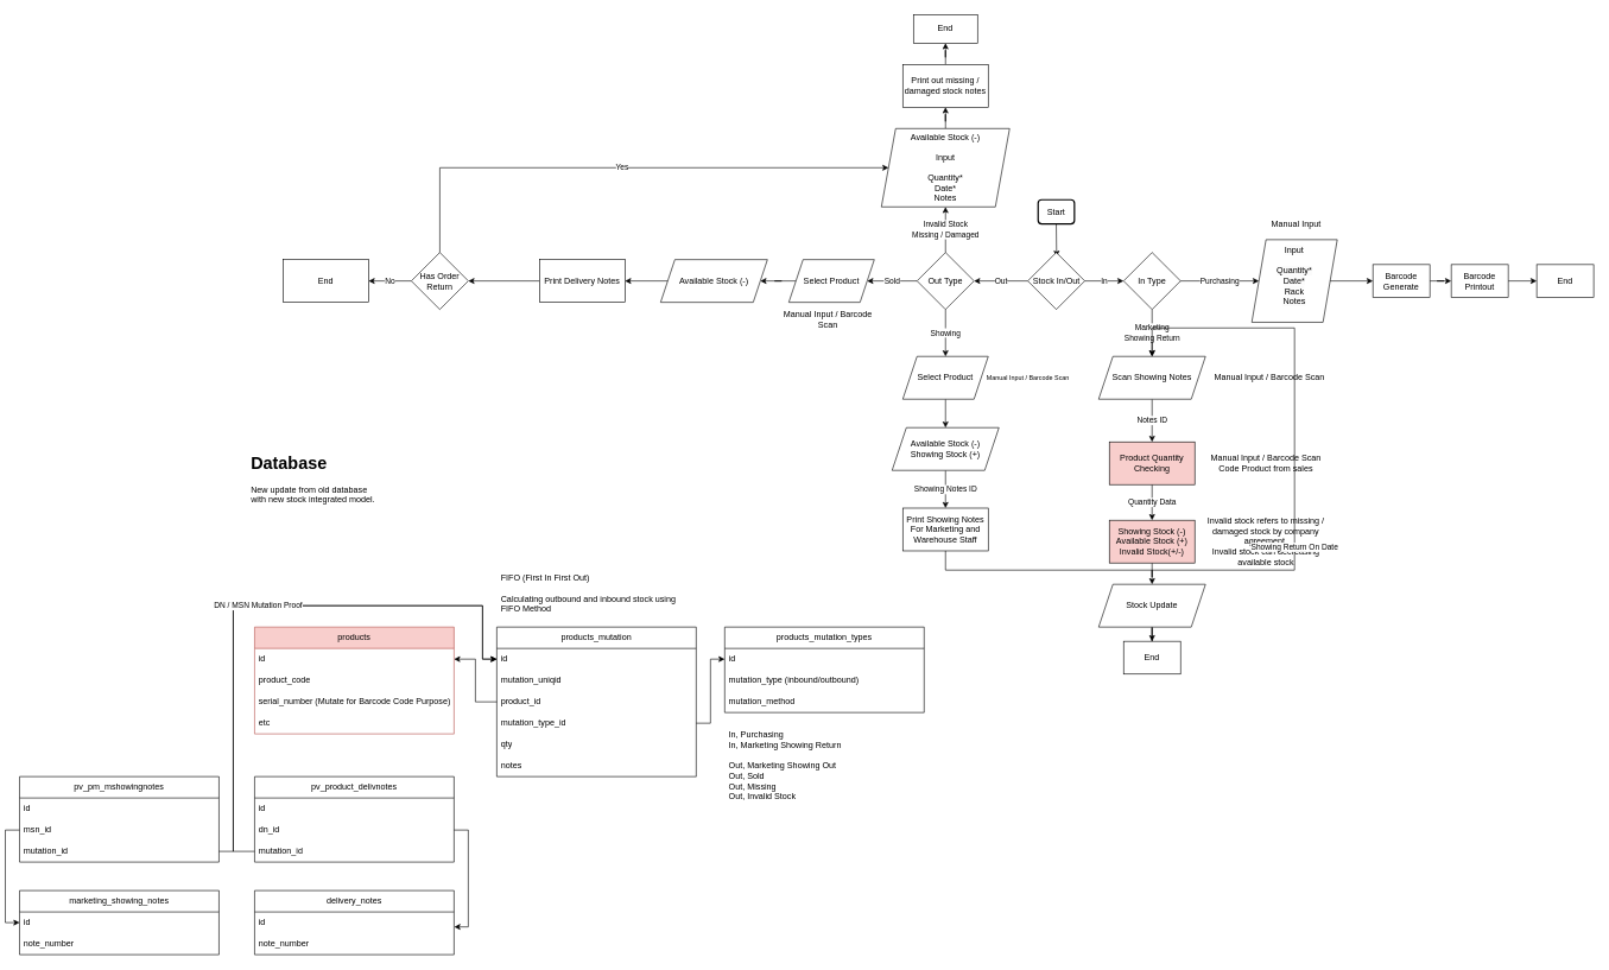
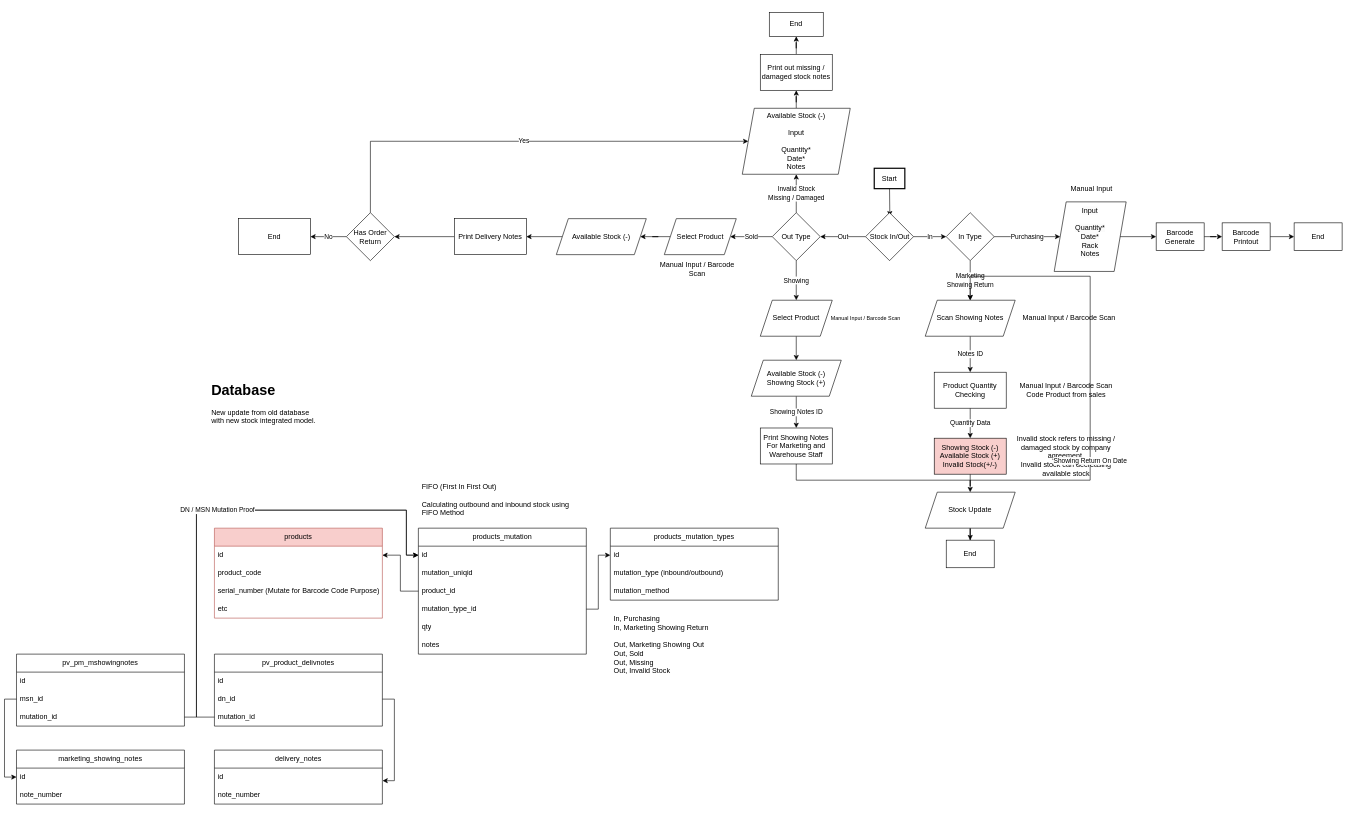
- <mxCell id="2" value="Start" style="whiteSpace=wrap;strokeWidth=2;rounded=1;" parent="1" vertex="1"><mxGeometry x="1450" y="280" width="51" height="34" as="geometry" /></mxCell>
+ <mxCell id="2" value="Start" style="whiteSpace=wrap;strokeWidth=2;" parent="1" vertex="1"><mxGeometry x="1450" y="280" width="51" height="34" as="geometry" /></mxCell>
- <mxCell id="14" value="Product Quantity Checking" style="whiteSpace=wrap;html=1;fillColor=#f8cecc;" parent="1" vertex="1"><mxGeometry x="1550" y="620" width="120" height="60" as="geometry" /></mxCell>
+ <mxCell id="14" value="Product Quantity Checking" style="whiteSpace=wrap;html=1;" parent="1" vertex="1"><mxGeometry x="1550" y="620" width="120" height="60" as="geometry" /></mxCell>
